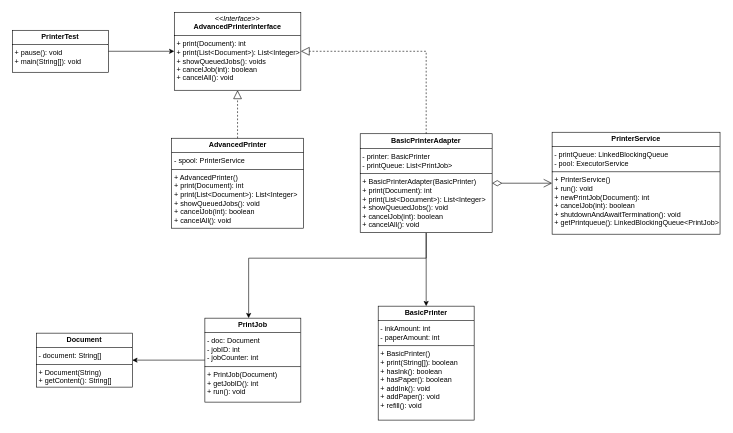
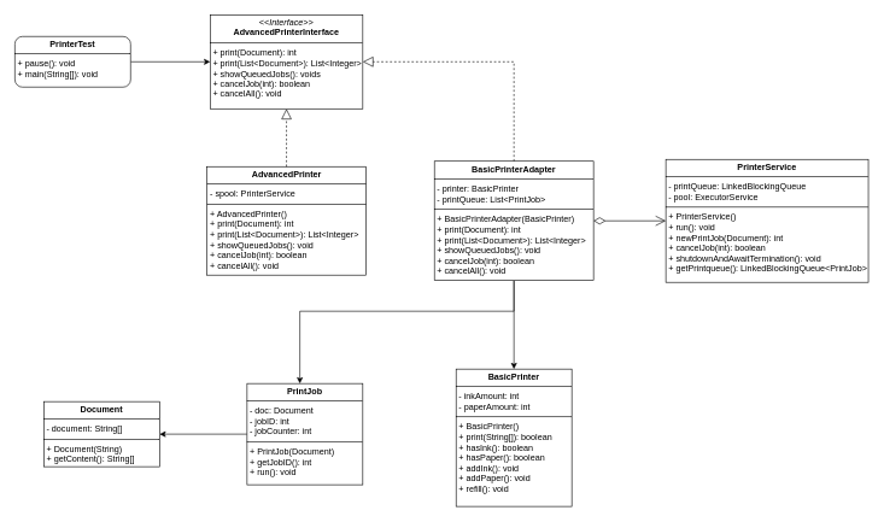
- <mxCell id="13" value="&lt;p style=&quot;margin:0px;margin-top:4px;text-align:center;&quot;&gt;&lt;b&gt;PrinterTest&lt;/b&gt;&lt;/p&gt;&lt;hr size=&quot;1&quot; style=&quot;border-style:solid;&quot;&gt;&lt;p style=&quot;margin:0px;margin-left:4px;&quot;&gt;+ pause(): void&lt;/p&gt;&lt;p style=&quot;margin:0px;margin-left:4px;&quot;&gt;+ main(String[]): void&lt;/p&gt;" style="verticalAlign=top;align=left;overflow=fill;html=1;whiteSpace=wrap;" vertex="1" parent="1"><mxGeometry x="20" y="50" width="160" height="70" as="geometry" /></mxCell>
+ <mxCell id="13" value="&lt;p style=&quot;margin:0px;margin-top:4px;text-align:center;&quot;&gt;&lt;b&gt;PrinterTest&lt;/b&gt;&lt;/p&gt;&lt;hr size=&quot;1&quot; style=&quot;border-style:solid;&quot;&gt;&lt;p style=&quot;margin:0px;margin-left:4px;&quot;&gt;+ pause(): void&lt;/p&gt;&lt;p style=&quot;margin:0px;margin-left:4px;&quot;&gt;+ main(String[]): void&lt;/p&gt;" style="verticalAlign=top;align=left;overflow=fill;html=1;whiteSpace=wrap;rounded=1;" vertex="1" parent="1"><mxGeometry x="20" y="50" width="160" height="70" as="geometry" /></mxCell>
